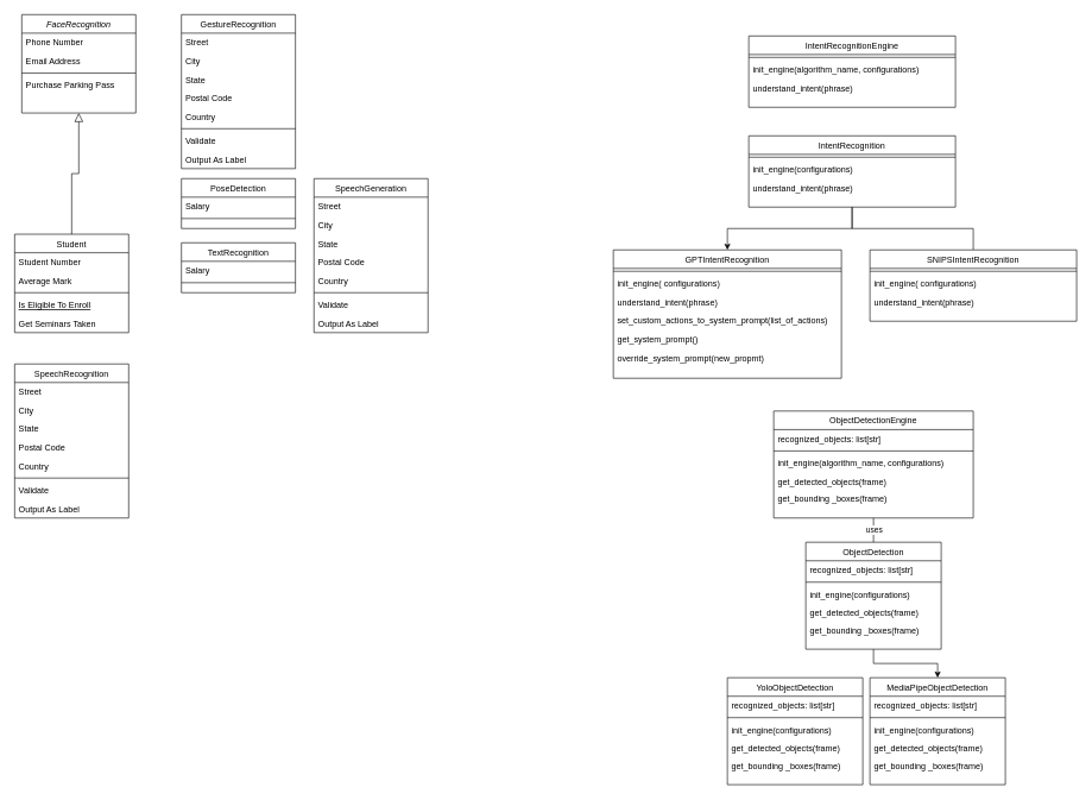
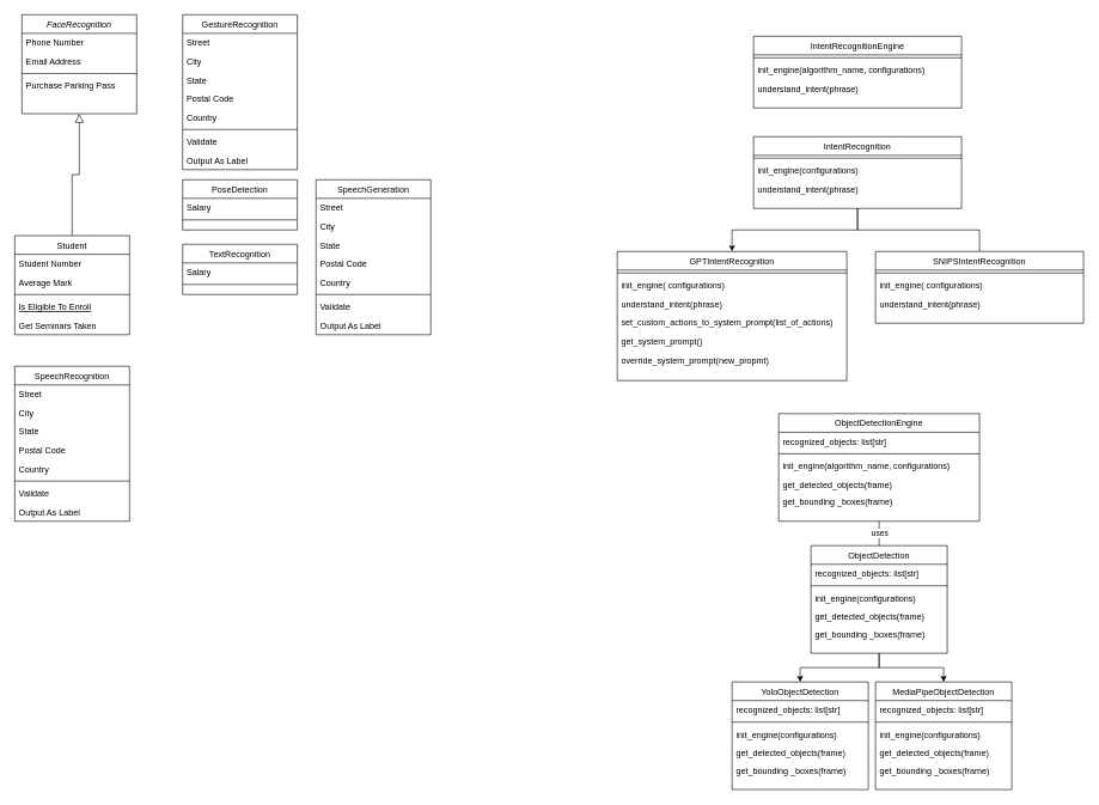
+ <mxCell id="27" style="edgeStyle=orthogonalEdgeStyle;rounded=0;orthogonalLoop=1;jettySize=auto;html=1;" edge="1" parent="1" source="28" target="76"><mxGeometry relative="1" as="geometry" /></mxCell>
